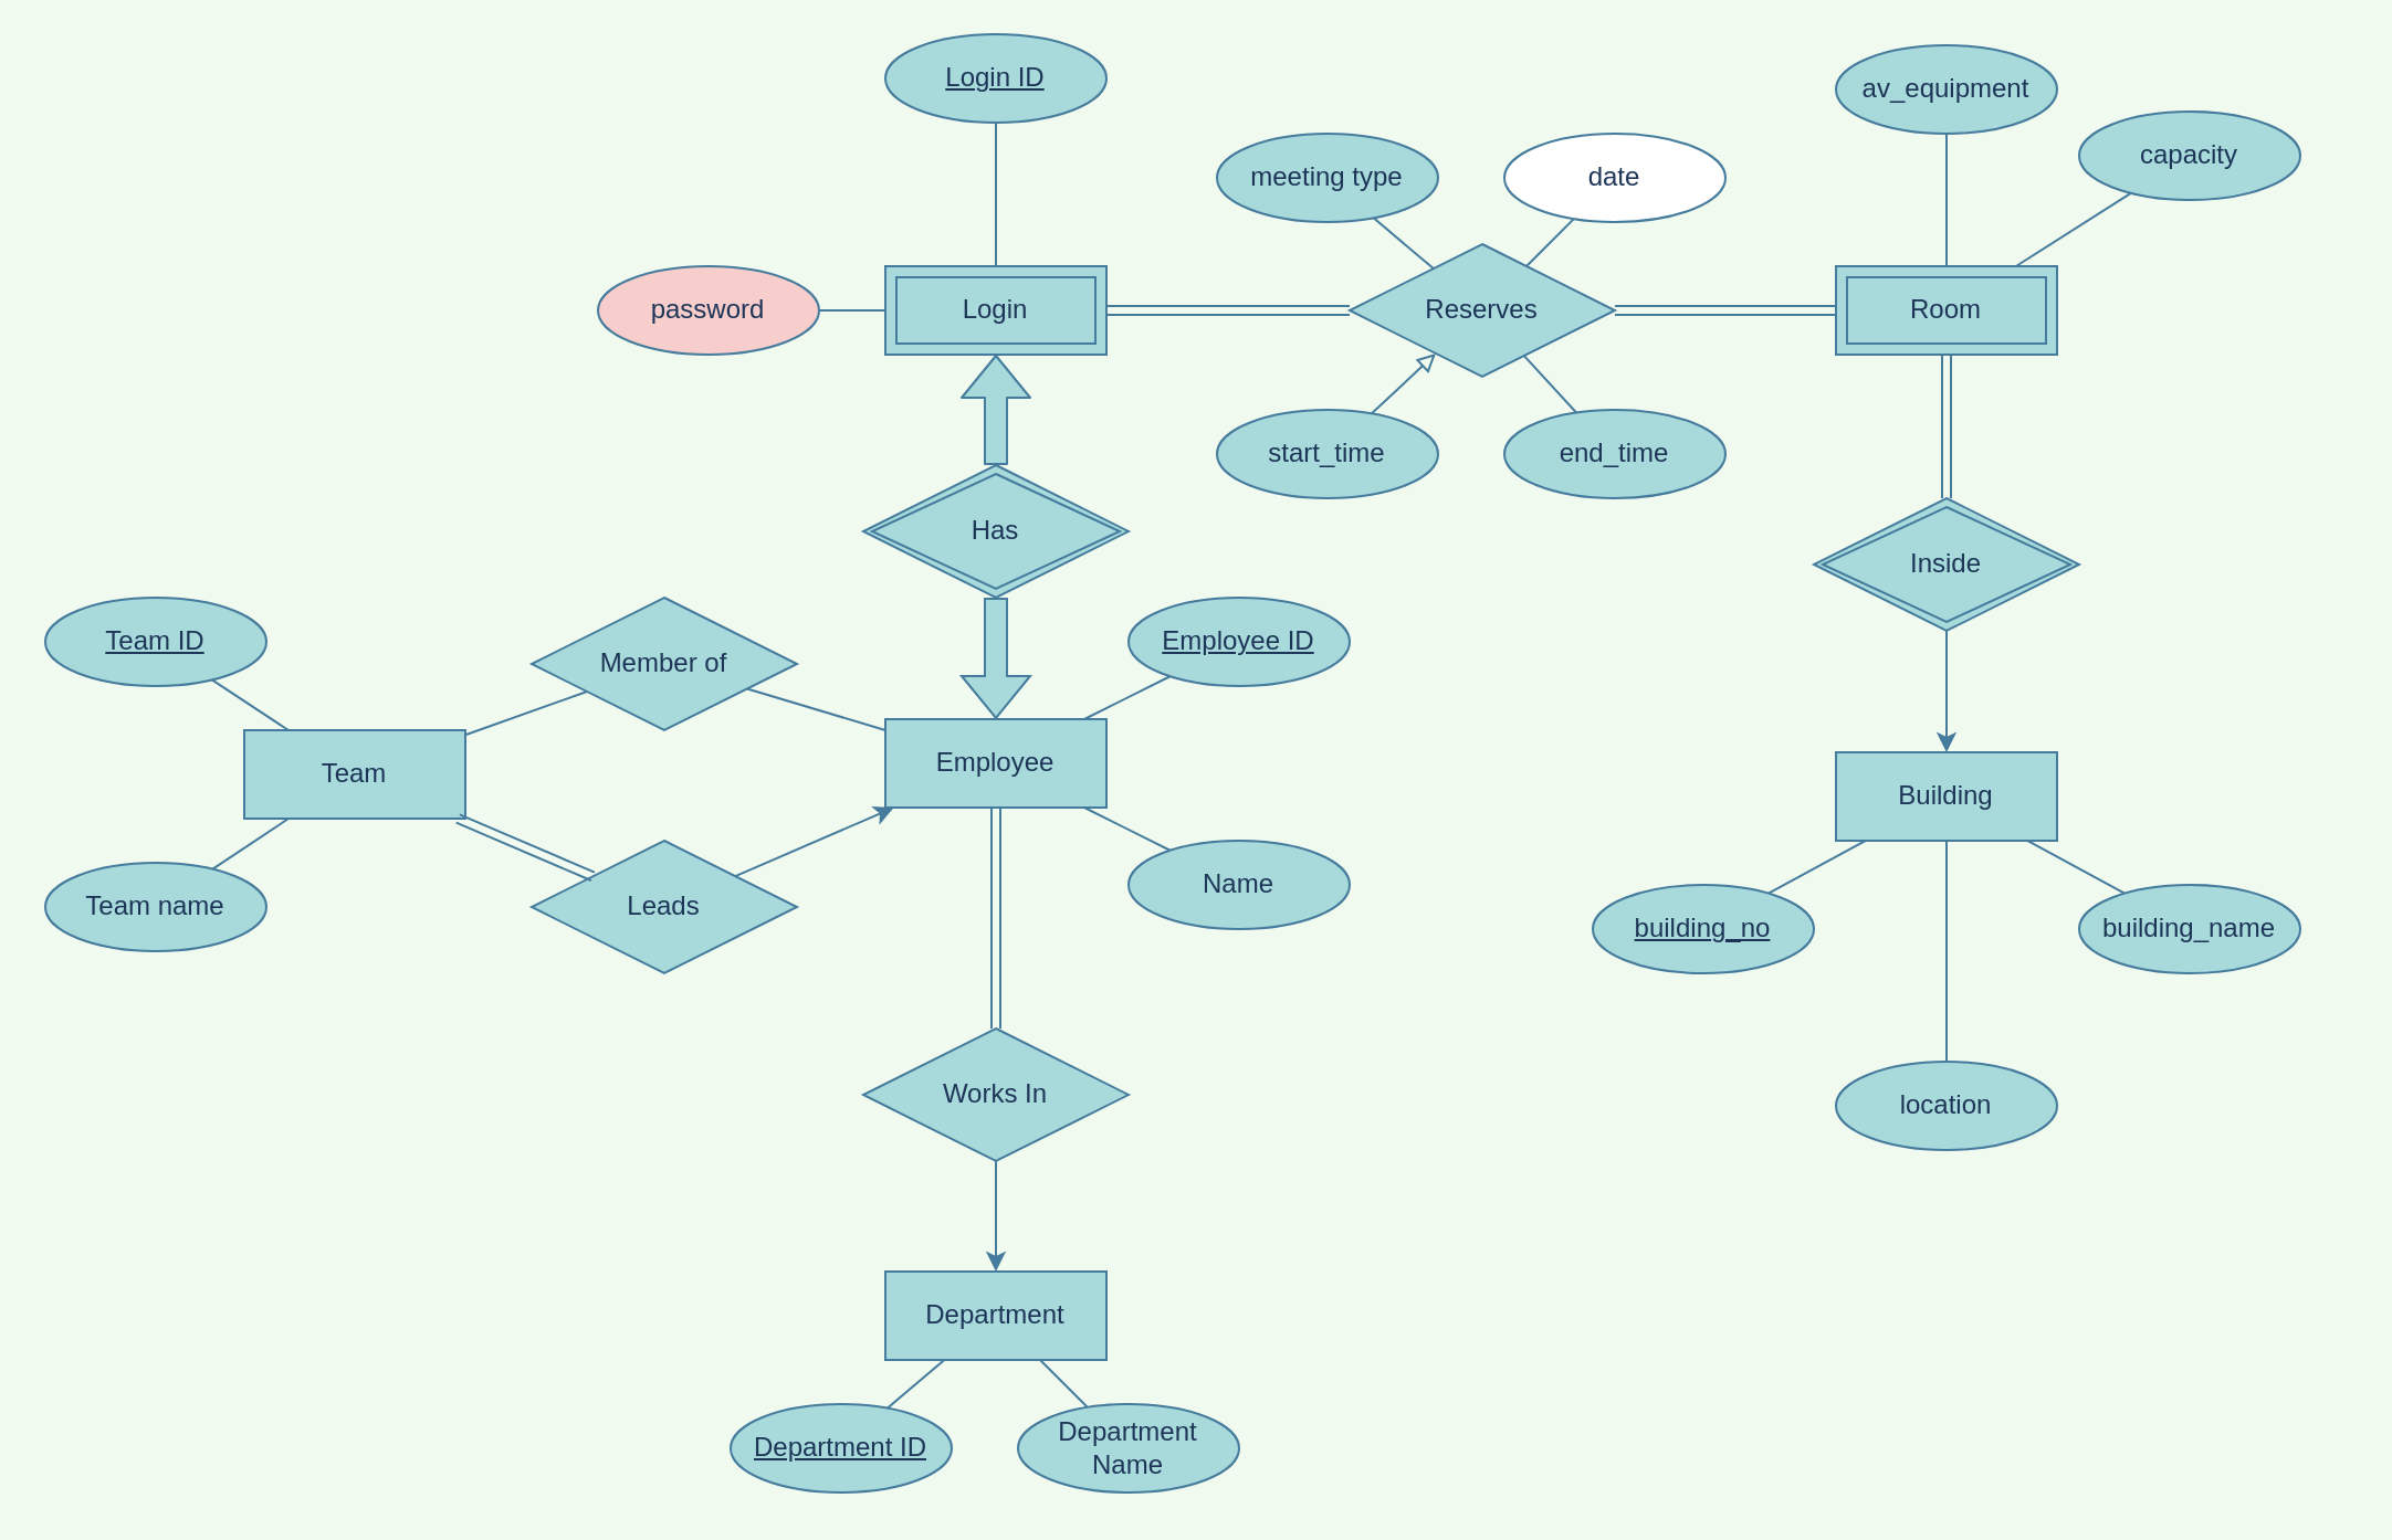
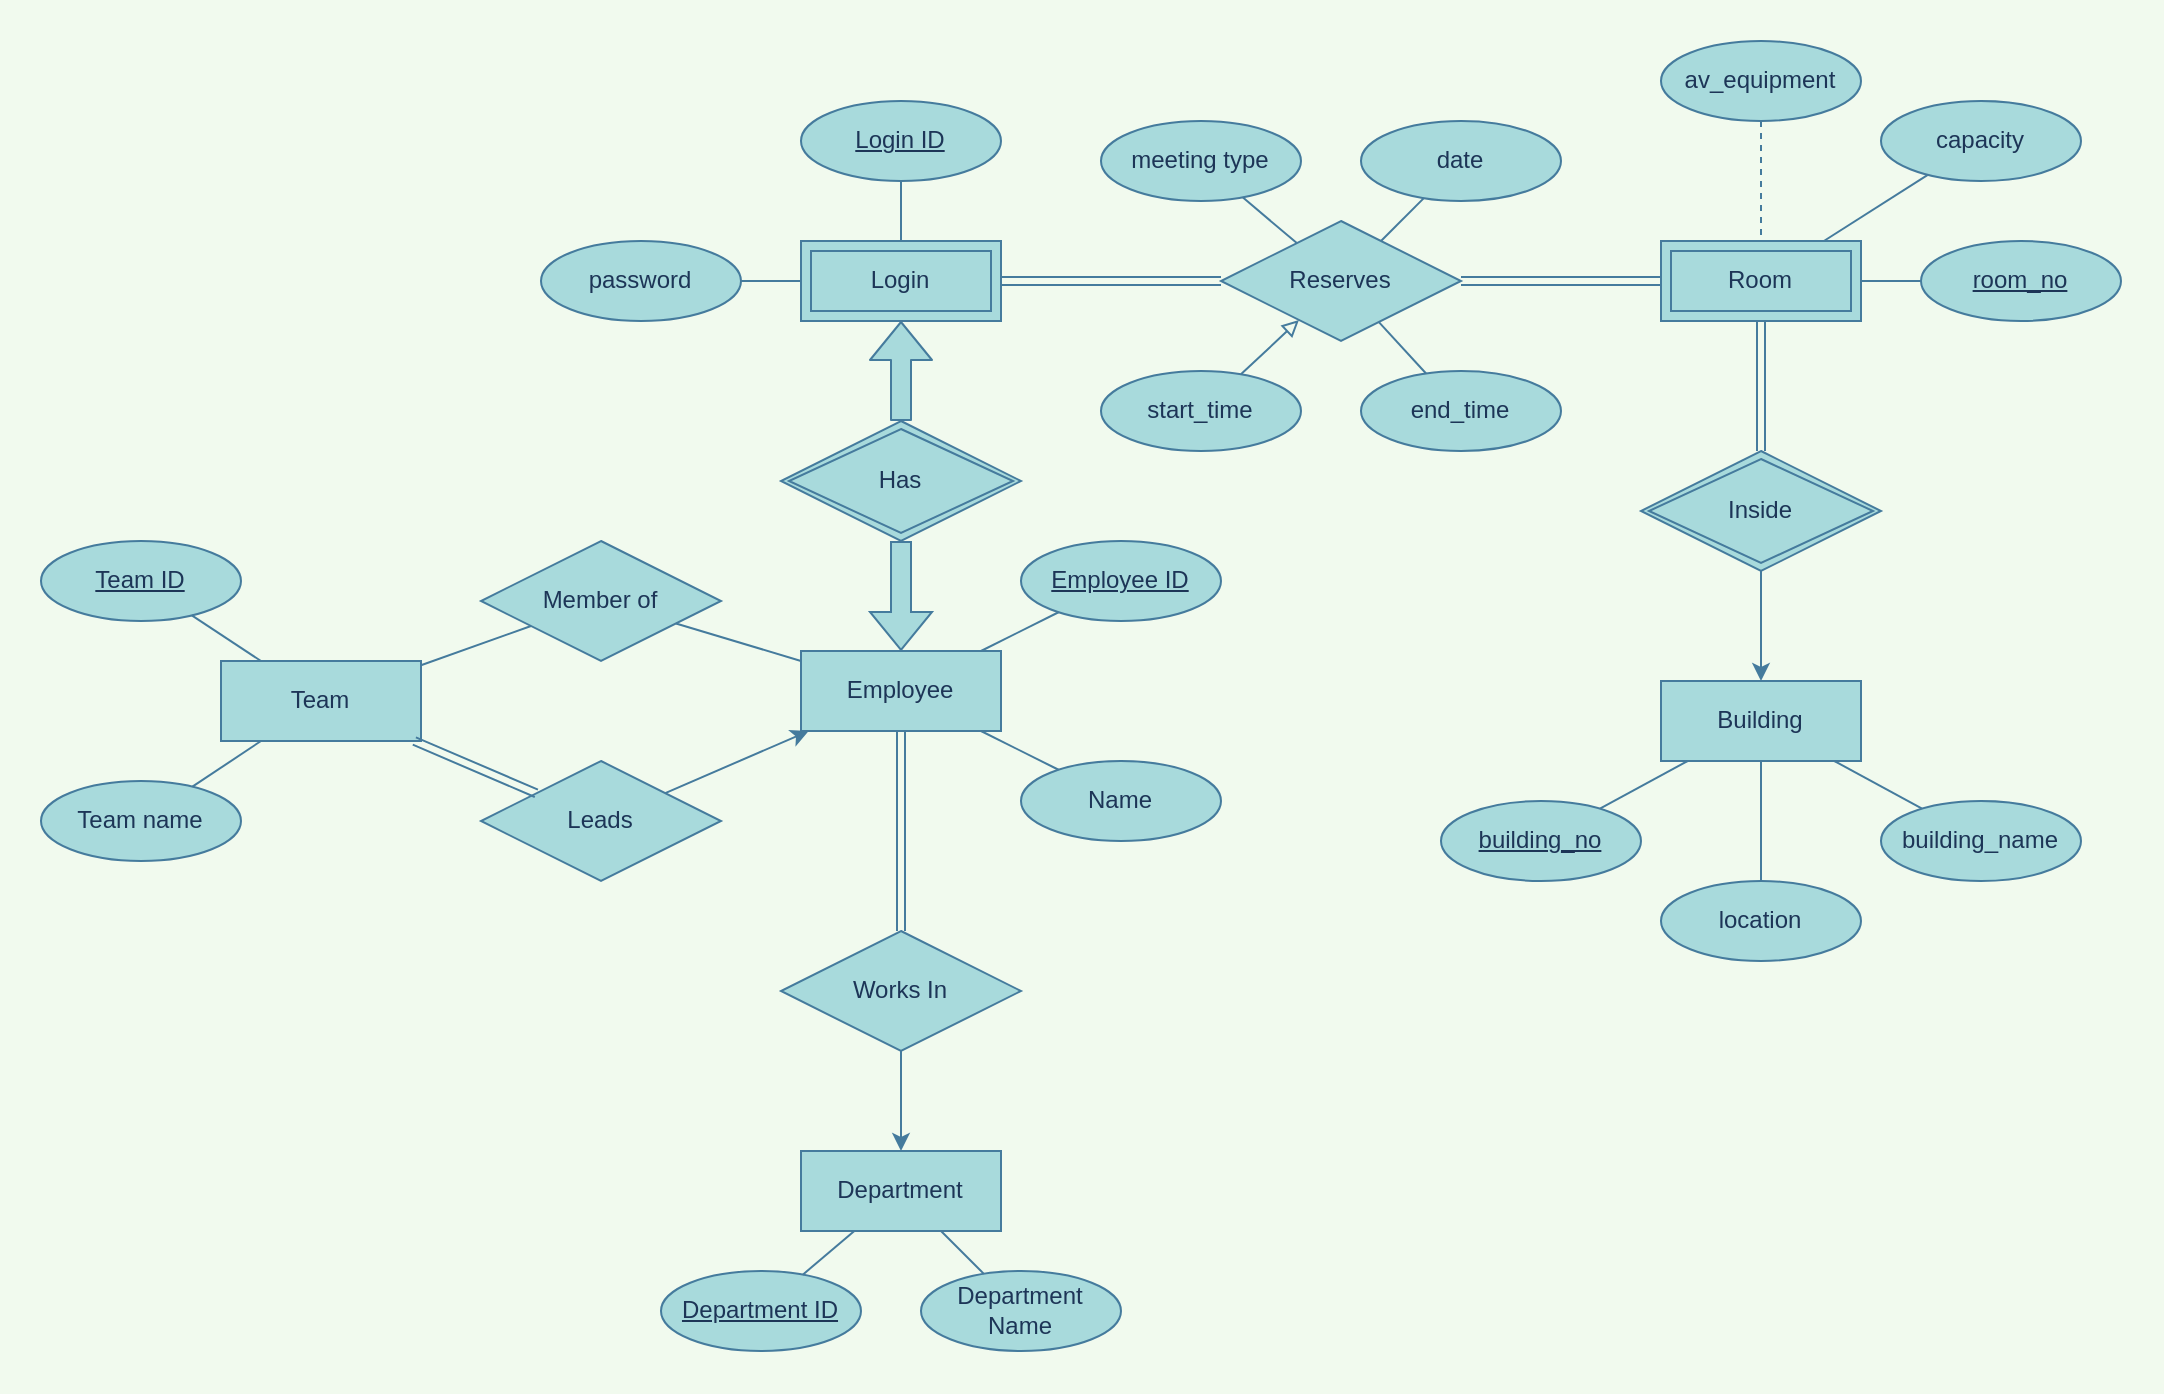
- <mxCell id="54" value="&lt;span&gt;Login ID&lt;/span&gt;" style="ellipse;whiteSpace=wrap;html=1;align=center;strokeColor=#457B9D;fillColor=#A8DADC;fontColor=#1D3557;fontStyle=4" vertex="1" parent="1"><mxGeometry x="400" y="15" width="100" height="40" as="geometry" /></mxCell>
+ <mxCell id="54" value="&lt;span&gt;Login ID&lt;/span&gt;" style="ellipse;whiteSpace=wrap;html=1;align=center;strokeColor=#457B9D;fillColor=#A8DADC;fontColor=#1D3557;fontStyle=4" vertex="1" parent="1"><mxGeometry x="400" y="50" width="100" height="40" as="geometry" /></mxCell>
- <mxCell id="31" value="date" style="ellipse;whiteSpace=wrap;html=1;align=center;fillColor=#ffffff;strokeColor=#457B9D;fontColor=#1D3557;" vertex="1" parent="1"><mxGeometry x="680" y="60" width="100" height="40" as="geometry" /></mxCell>
+ <mxCell id="31" value="date" style="ellipse;whiteSpace=wrap;html=1;align=center;fillColor=#A8DADC;strokeColor=#457B9D;fontColor=#1D3557;" vertex="1" parent="1"><mxGeometry x="680" y="60" width="100" height="40" as="geometry" /></mxCell>
- <mxCell id="14" value="" style="endArrow=none;html=1;strokeColor=#457B9D;fontColor=#1D3557;labelBackgroundColor=#F1FAEE;" edge="1" parent="1" source="11" target="7"><mxGeometry relative="1" as="geometry"><mxPoint x="880" y="275" as="sourcePoint" /><mxPoint x="880" y="435" as="targetPoint" /></mxGeometry></mxCell>
+ <mxCell id="14" value="" style="endArrow=none;html=1;strokeColor=#457B9D;fontColor=#1D3557;labelBackgroundColor=#F1FAEE;dashed=1;" edge="1" parent="1" source="11" target="7"><mxGeometry relative="1" as="geometry"><mxPoint x="880" y="275" as="sourcePoint" /><mxPoint x="880" y="435" as="targetPoint" /></mxGeometry></mxCell>
- <mxCell id="53" value="password" style="ellipse;whiteSpace=wrap;html=1;align=center;strokeColor=#457B9D;fillColor=#f8cecc;fontColor=#1D3557;" vertex="1" parent="1"><mxGeometry x="270" y="120" width="100" height="40" as="geometry" /></mxCell>
+ <mxCell id="53" value="password" style="ellipse;whiteSpace=wrap;html=1;align=center;strokeColor=#457B9D;fillColor=#A8DADC;fontColor=#1D3557;" vertex="1" parent="1"><mxGeometry x="270" y="120" width="100" height="40" as="geometry" /></mxCell>
+ <mxCell id="15" value="" style="endArrow=none;html=1;strokeColor=#457B9D;fontColor=#1D3557;labelBackgroundColor=#F1FAEE;" edge="1" parent="1" source="13" target="7"><mxGeometry relative="1" as="geometry"><mxPoint x="670" y="615" as="sourcePoint" /><mxPoint x="830" y="615" as="targetPoint" /></mxGeometry></mxCell>
+ <mxCell id="13" value="room_no" style="ellipse;whiteSpace=wrap;html=1;align=center;fontStyle=4;fillColor=#A8DADC;strokeColor=#457B9D;fontColor=#1D3557;" vertex="1" parent="1"><mxGeometry x="960" y="120" width="100" height="40" as="geometry" /></mxCell>
- <mxCell id="62" value="location" style="ellipse;whiteSpace=wrap;html=1;align=center;strokeColor=#457B9D;fillColor=#A8DADC;fontColor=#1D3557;" vertex="1" parent="1"><mxGeometry x="830" y="480" width="100" height="40" as="geometry" /></mxCell>
+ <mxCell id="62" value="location" style="ellipse;whiteSpace=wrap;html=1;align=center;strokeColor=#457B9D;fillColor=#A8DADC;fontColor=#1D3557;" vertex="1" parent="1"><mxGeometry x="830" y="440" width="100" height="40" as="geometry" /></mxCell>
